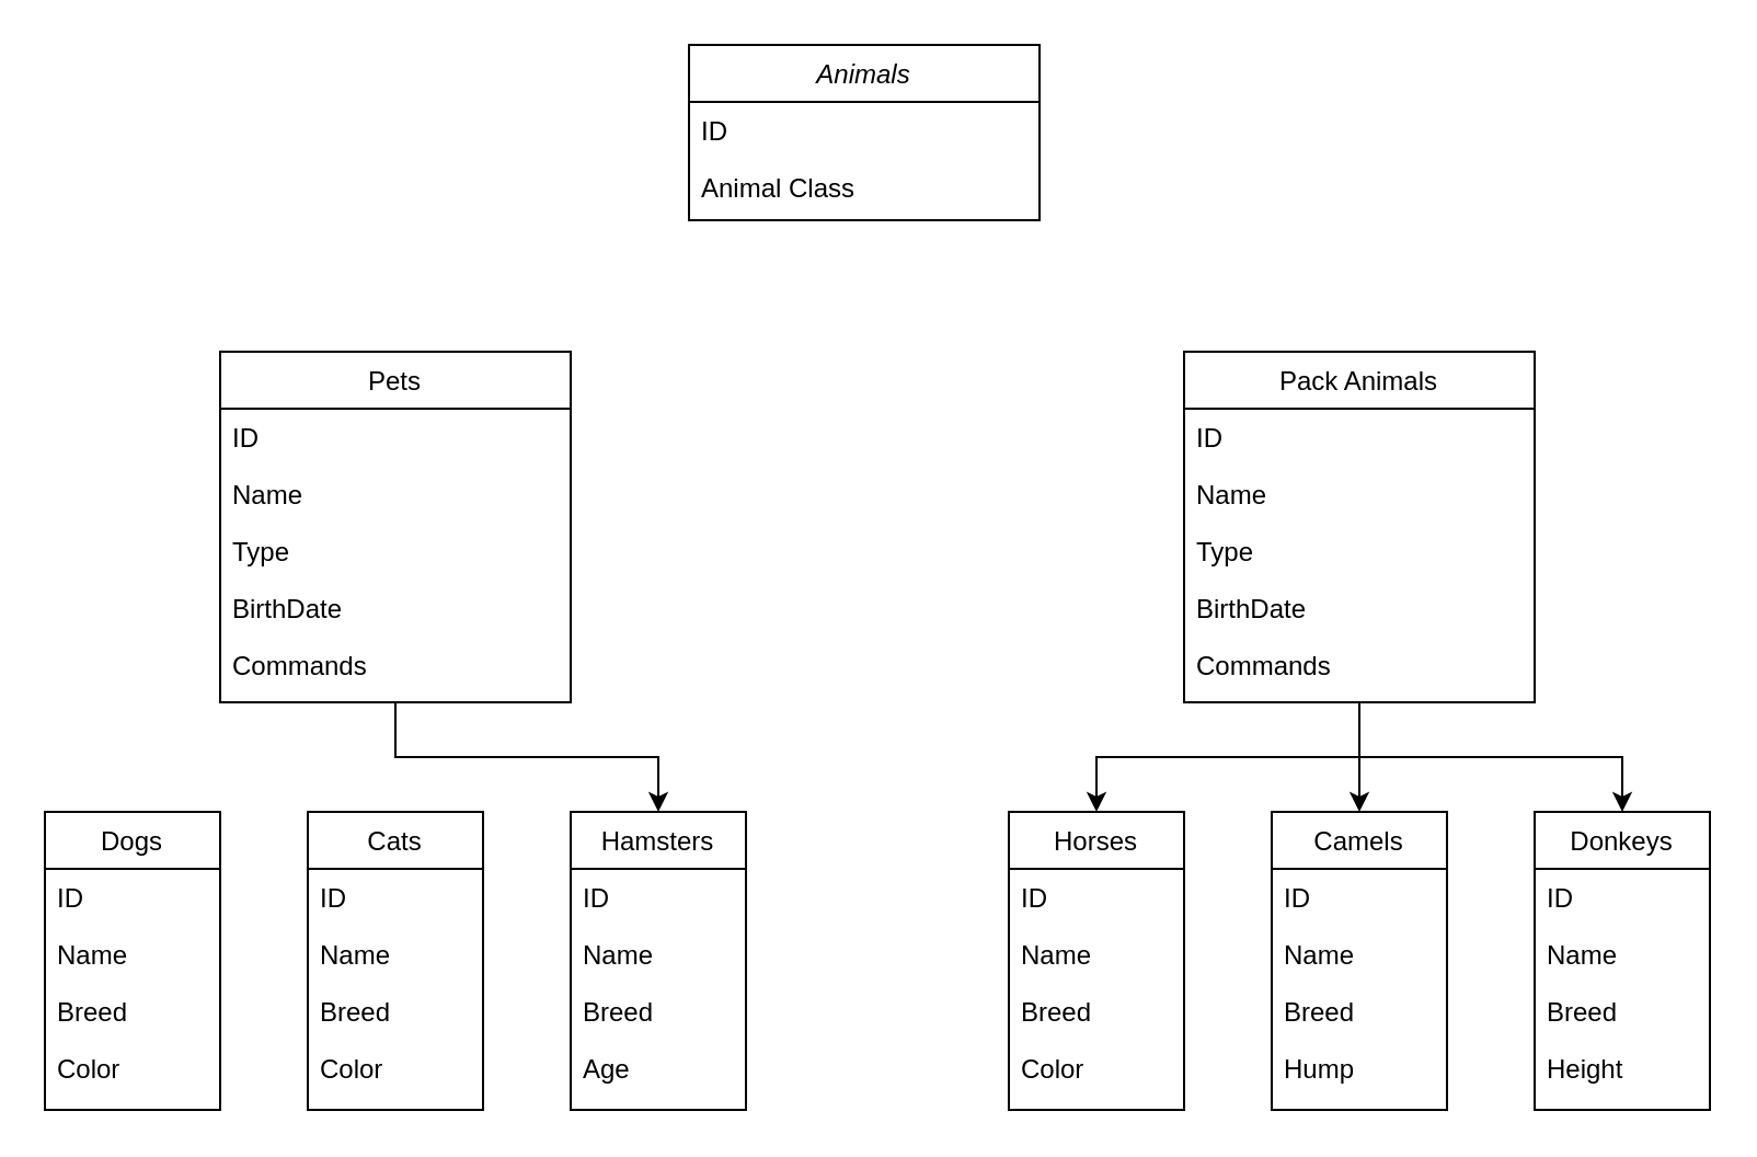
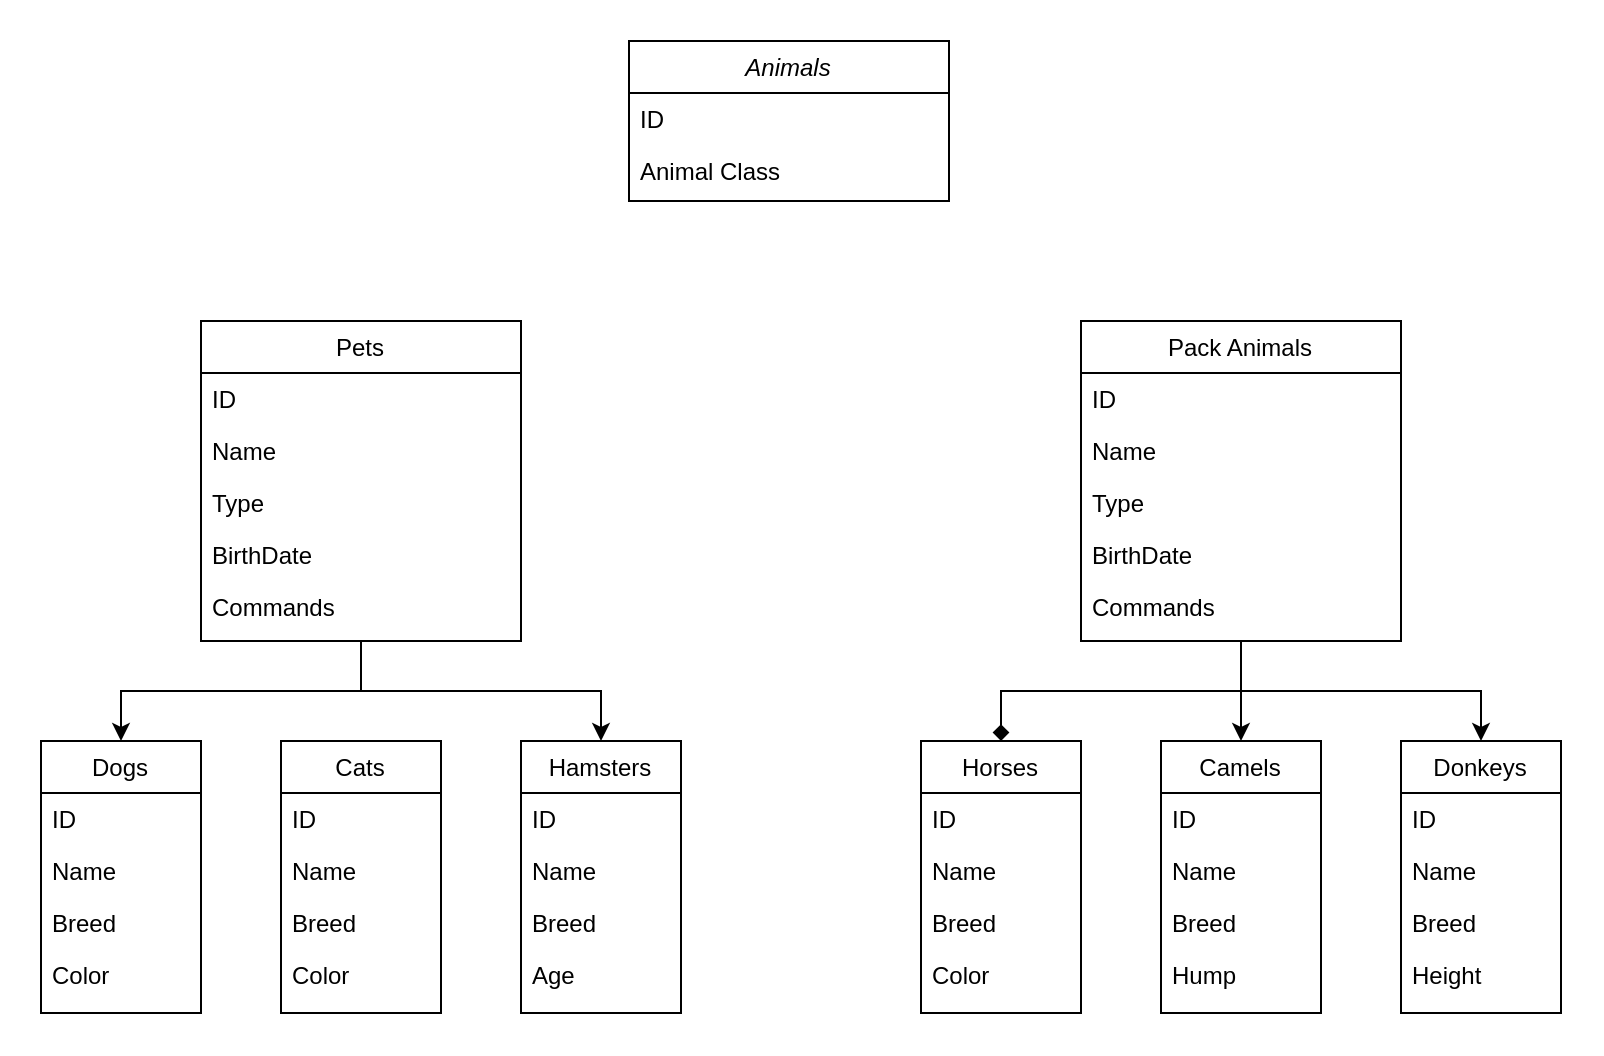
+ <mxCell id="14" style="edgeStyle=orthogonalEdgeStyle;rounded=0;orthogonalLoop=1;jettySize=auto;html=1;entryX=0.5;entryY=0;entryDx=0;entryDy=0;" parent="1" source="16" target="22" edge="1"><mxGeometry relative="1" as="geometry" /></mxCell>
- <mxCell id="5" style="edgeStyle=orthogonalEdgeStyle;rounded=0;orthogonalLoop=1;jettySize=auto;html=1;entryX=0.5;entryY=0;entryDx=0;entryDy=0;" parent="1" source="8" target="37" edge="1"><mxGeometry relative="1" as="geometry" /></mxCell>
+ <mxCell id="5" style="edgeStyle=orthogonalEdgeStyle;rounded=0;orthogonalLoop=1;jettySize=auto;html=1;entryX=0.5;entryY=0;entryDx=0;entryDy=0;endArrow=diamond;" parent="1" source="8" target="37" edge="1"><mxGeometry relative="1" as="geometry" /></mxCell>
